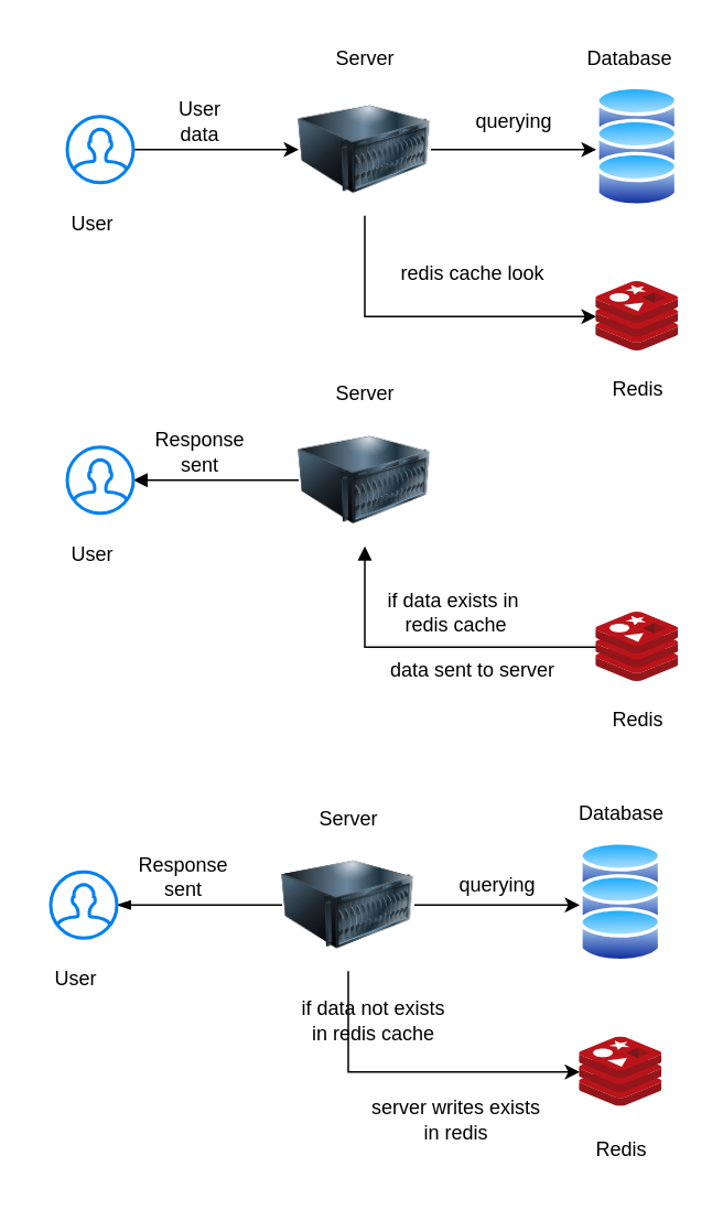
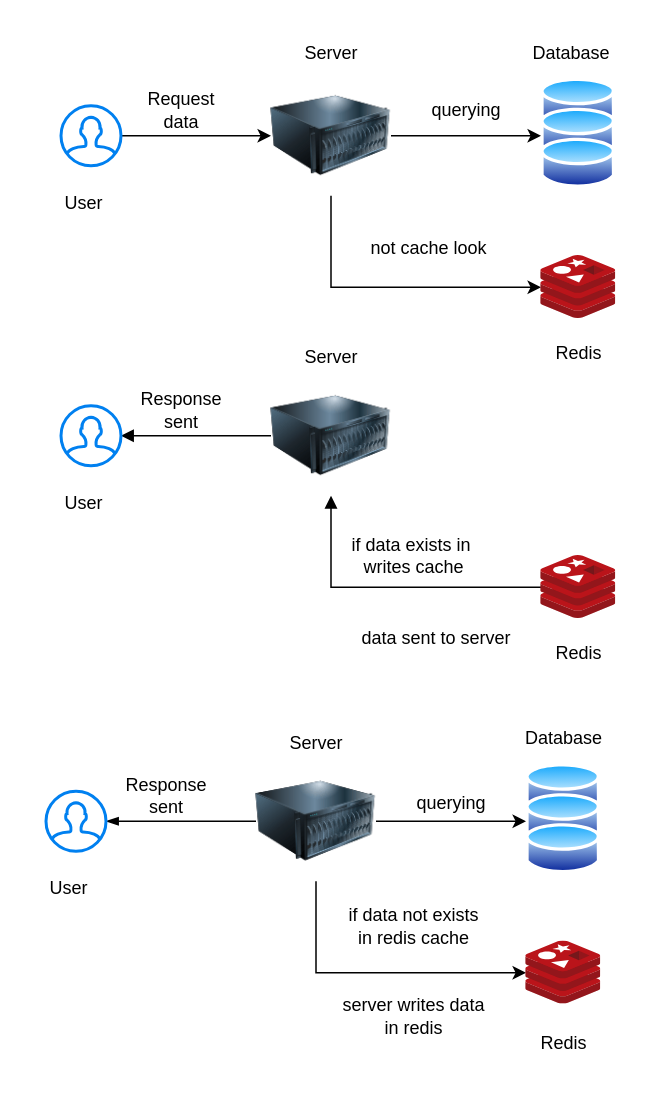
- <mxCell id="13" value="User&lt;div&gt;data&lt;/div&gt;" style="text;html=1;align=center;verticalAlign=middle;resizable=0;points=[];autosize=1;strokeColor=none;fillColor=none;" vertex="1" parent="1"><mxGeometry x="85" y="53" width="70" height="40" as="geometry" /></mxCell>
+ <mxCell id="13" value="Request&lt;div&gt;data&lt;/div&gt;" style="text;html=1;align=center;verticalAlign=middle;resizable=0;points=[];autosize=1;strokeColor=none;fillColor=none;" vertex="1" parent="1"><mxGeometry x="85" y="53" width="70" height="40" as="geometry" /></mxCell>
- <mxCell id="15" value="redis cache look" style="text;html=1;align=center;verticalAlign=middle;resizable=0;points=[];autosize=1;strokeColor=none;fillColor=none;" vertex="1" parent="1"><mxGeometry x="230" y="150" width="110" height="30" as="geometry" /></mxCell>
+ <mxCell id="15" value="not cache look" style="text;html=1;align=center;verticalAlign=middle;resizable=0;points=[];autosize=1;strokeColor=none;fillColor=none;" vertex="1" parent="1"><mxGeometry x="230" y="150" width="110" height="30" as="geometry" /></mxCell>
- <mxCell id="23" value="if data exists in&amp;nbsp;&lt;div&gt;redis cache&lt;/div&gt;" style="text;html=1;align=center;verticalAlign=middle;resizable=0;points=[];autosize=1;strokeColor=none;fillColor=none;" vertex="1" parent="1"><mxGeometry x="220" y="350" width="110" height="40" as="geometry" /></mxCell>
+ <mxCell id="23" value="if data exists in&amp;nbsp;&lt;div&gt;writes cache&lt;/div&gt;" style="text;html=1;align=center;verticalAlign=middle;resizable=0;points=[];autosize=1;strokeColor=none;fillColor=none;" vertex="1" parent="1"><mxGeometry x="220" y="350" width="110" height="40" as="geometry" /></mxCell>
- <mxCell id="24" value="data sent to server" style="text;html=1;align=center;verticalAlign=middle;resizable=0;points=[];autosize=1;strokeColor=none;fillColor=none;" vertex="1" parent="1"><mxGeometry x="225" y="390" width="120" height="30" as="geometry" /></mxCell>
+ <mxCell id="24" value="data sent to server" style="text;html=1;align=center;verticalAlign=middle;resizable=0;points=[];autosize=1;strokeColor=none;fillColor=none;" vertex="1" parent="1"><mxGeometry x="230" y="410" width="120" height="30" as="geometry" /></mxCell>
- <mxCell id="38" value="if data not exists&lt;div&gt;in redis cache&lt;/div&gt;" style="text;html=1;align=center;verticalAlign=middle;resizable=0;points=[];autosize=1;strokeColor=none;fillColor=none;" vertex="1" parent="1"><mxGeometry x="170" y="597" width="110" height="40" as="geometry" /></mxCell>
+ <mxCell id="38" value="if data not exists&lt;div&gt;in redis cache&lt;/div&gt;" style="text;html=1;align=center;verticalAlign=middle;resizable=0;points=[];autosize=1;strokeColor=none;fillColor=none;" vertex="1" parent="1"><mxGeometry x="220" y="597" width="110" height="40" as="geometry" /></mxCell>
- <mxCell id="39" value="server writes exists&lt;div&gt;in redis&lt;/div&gt;" style="text;html=1;align=center;verticalAlign=middle;resizable=0;points=[];autosize=1;strokeColor=none;fillColor=none;" vertex="1" parent="1"><mxGeometry x="215" y="657" width="120" height="40" as="geometry" /></mxCell>
+ <mxCell id="39" value="server writes data&lt;div&gt;in redis&lt;/div&gt;" style="text;html=1;align=center;verticalAlign=middle;resizable=0;points=[];autosize=1;strokeColor=none;fillColor=none;" vertex="1" parent="1"><mxGeometry x="215" y="657" width="120" height="40" as="geometry" /></mxCell>
